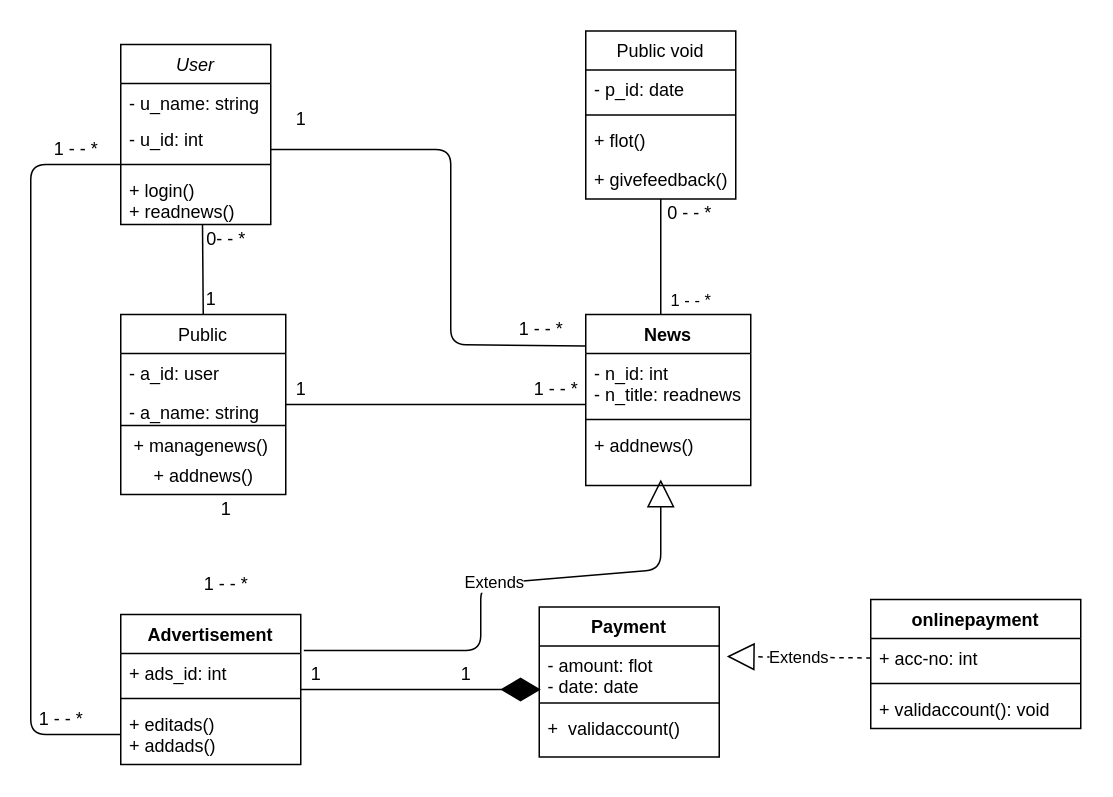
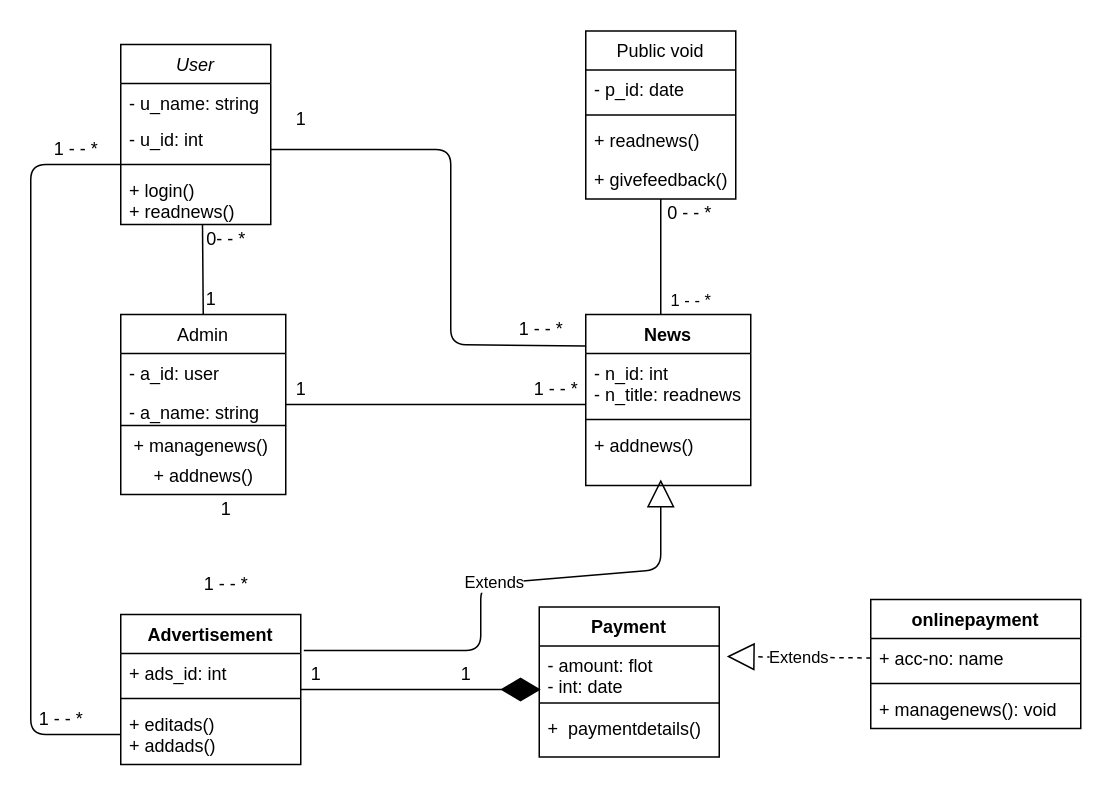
- <mxCell id="18" value="+ flot()&#10;" style="text;align=left;verticalAlign=top;spacingLeft=4;spacingRight=4;overflow=hidden;rotatable=0;points=[[0,0.5],[1,0.5]];portConstraint=eastwest;rounded=0;shadow=0;html=0;" parent="15" vertex="1"><mxGeometry y="60" width="100" height="26" as="geometry" /></mxCell>
+ <mxCell id="18" value="+ readnews()&#10;" style="text;align=left;verticalAlign=top;spacingLeft=4;spacingRight=4;overflow=hidden;rotatable=0;points=[[0,0.5],[1,0.5]];portConstraint=eastwest;rounded=0;shadow=0;html=0;" parent="15" vertex="1"><mxGeometry y="60" width="100" height="26" as="geometry" /></mxCell>
- <mxCell id="9" value="Public" style="swimlane;fontStyle=0;align=center;verticalAlign=top;childLayout=stackLayout;horizontal=1;startSize=26;horizontalStack=0;resizeParent=1;resizeLast=0;collapsible=1;marginBottom=0;rounded=0;shadow=0;strokeWidth=1;" parent="1" vertex="1"><mxGeometry x="80" y="209" width="110" height="120" as="geometry"><mxRectangle x="130" y="380" width="160" height="26" as="alternateBounds" /></mxGeometry></mxCell>
+ <mxCell id="9" value="Admin" style="swimlane;fontStyle=0;align=center;verticalAlign=top;childLayout=stackLayout;horizontal=1;startSize=26;horizontalStack=0;resizeParent=1;resizeLast=0;collapsible=1;marginBottom=0;rounded=0;shadow=0;strokeWidth=1;" parent="1" vertex="1"><mxGeometry x="80" y="209" width="110" height="120" as="geometry"><mxRectangle x="130" y="380" width="160" height="26" as="alternateBounds" /></mxGeometry></mxCell>
- <mxCell id="37" value="+ acc-no: int" style="text;strokeColor=none;fillColor=none;align=left;verticalAlign=top;spacingLeft=4;spacingRight=4;overflow=hidden;rotatable=0;points=[[0,0.5],[1,0.5]];portConstraint=eastwest;" vertex="1" parent="36"><mxGeometry y="26" width="140" height="26" as="geometry" /></mxCell>
+ <mxCell id="37" value="+ acc-no: name" style="text;strokeColor=none;fillColor=none;align=left;verticalAlign=top;spacingLeft=4;spacingRight=4;overflow=hidden;rotatable=0;points=[[0,0.5],[1,0.5]];portConstraint=eastwest;" vertex="1" parent="36"><mxGeometry y="26" width="140" height="26" as="geometry" /></mxCell>
- <mxCell id="28" value="- amount: flot&#10;- date: date" style="text;strokeColor=none;fillColor=none;align=left;verticalAlign=top;spacingLeft=4;spacingRight=4;overflow=hidden;rotatable=0;points=[[0,0.5],[1,0.5]];portConstraint=eastwest;" vertex="1" parent="27"><mxGeometry y="26" width="120" height="34" as="geometry" /></mxCell>
+ <mxCell id="28" value="- amount: flot&#10;- int: date" style="text;strokeColor=none;fillColor=none;align=left;verticalAlign=top;spacingLeft=4;spacingRight=4;overflow=hidden;rotatable=0;points=[[0,0.5],[1,0.5]];portConstraint=eastwest;" vertex="1" parent="27"><mxGeometry y="26" width="120" height="34" as="geometry" /></mxCell>
- <mxCell id="39" value="+ validaccount(): void" style="text;strokeColor=none;fillColor=none;align=left;verticalAlign=top;spacingLeft=4;spacingRight=4;overflow=hidden;rotatable=0;points=[[0,0.5],[1,0.5]];portConstraint=eastwest;" vertex="1" parent="36"><mxGeometry y="60" width="140" height="26" as="geometry" /></mxCell>
+ <mxCell id="39" value="+ managenews(): void" style="text;strokeColor=none;fillColor=none;align=left;verticalAlign=top;spacingLeft=4;spacingRight=4;overflow=hidden;rotatable=0;points=[[0,0.5],[1,0.5]];portConstraint=eastwest;" vertex="1" parent="36"><mxGeometry y="60" width="140" height="26" as="geometry" /></mxCell>
- <mxCell id="30" value="+  validaccount()" style="text;strokeColor=none;fillColor=none;align=left;verticalAlign=top;spacingLeft=4;spacingRight=4;overflow=hidden;rotatable=0;points=[[0,0.5],[1,0.5]];portConstraint=eastwest;" vertex="1" parent="27"><mxGeometry y="68" width="120" height="32" as="geometry" /></mxCell>
+ <mxCell id="30" value="+  paymentdetails()" style="text;strokeColor=none;fillColor=none;align=left;verticalAlign=top;spacingLeft=4;spacingRight=4;overflow=hidden;rotatable=0;points=[[0,0.5],[1,0.5]];portConstraint=eastwest;" vertex="1" parent="27"><mxGeometry y="68" width="120" height="32" as="geometry" /></mxCell>
